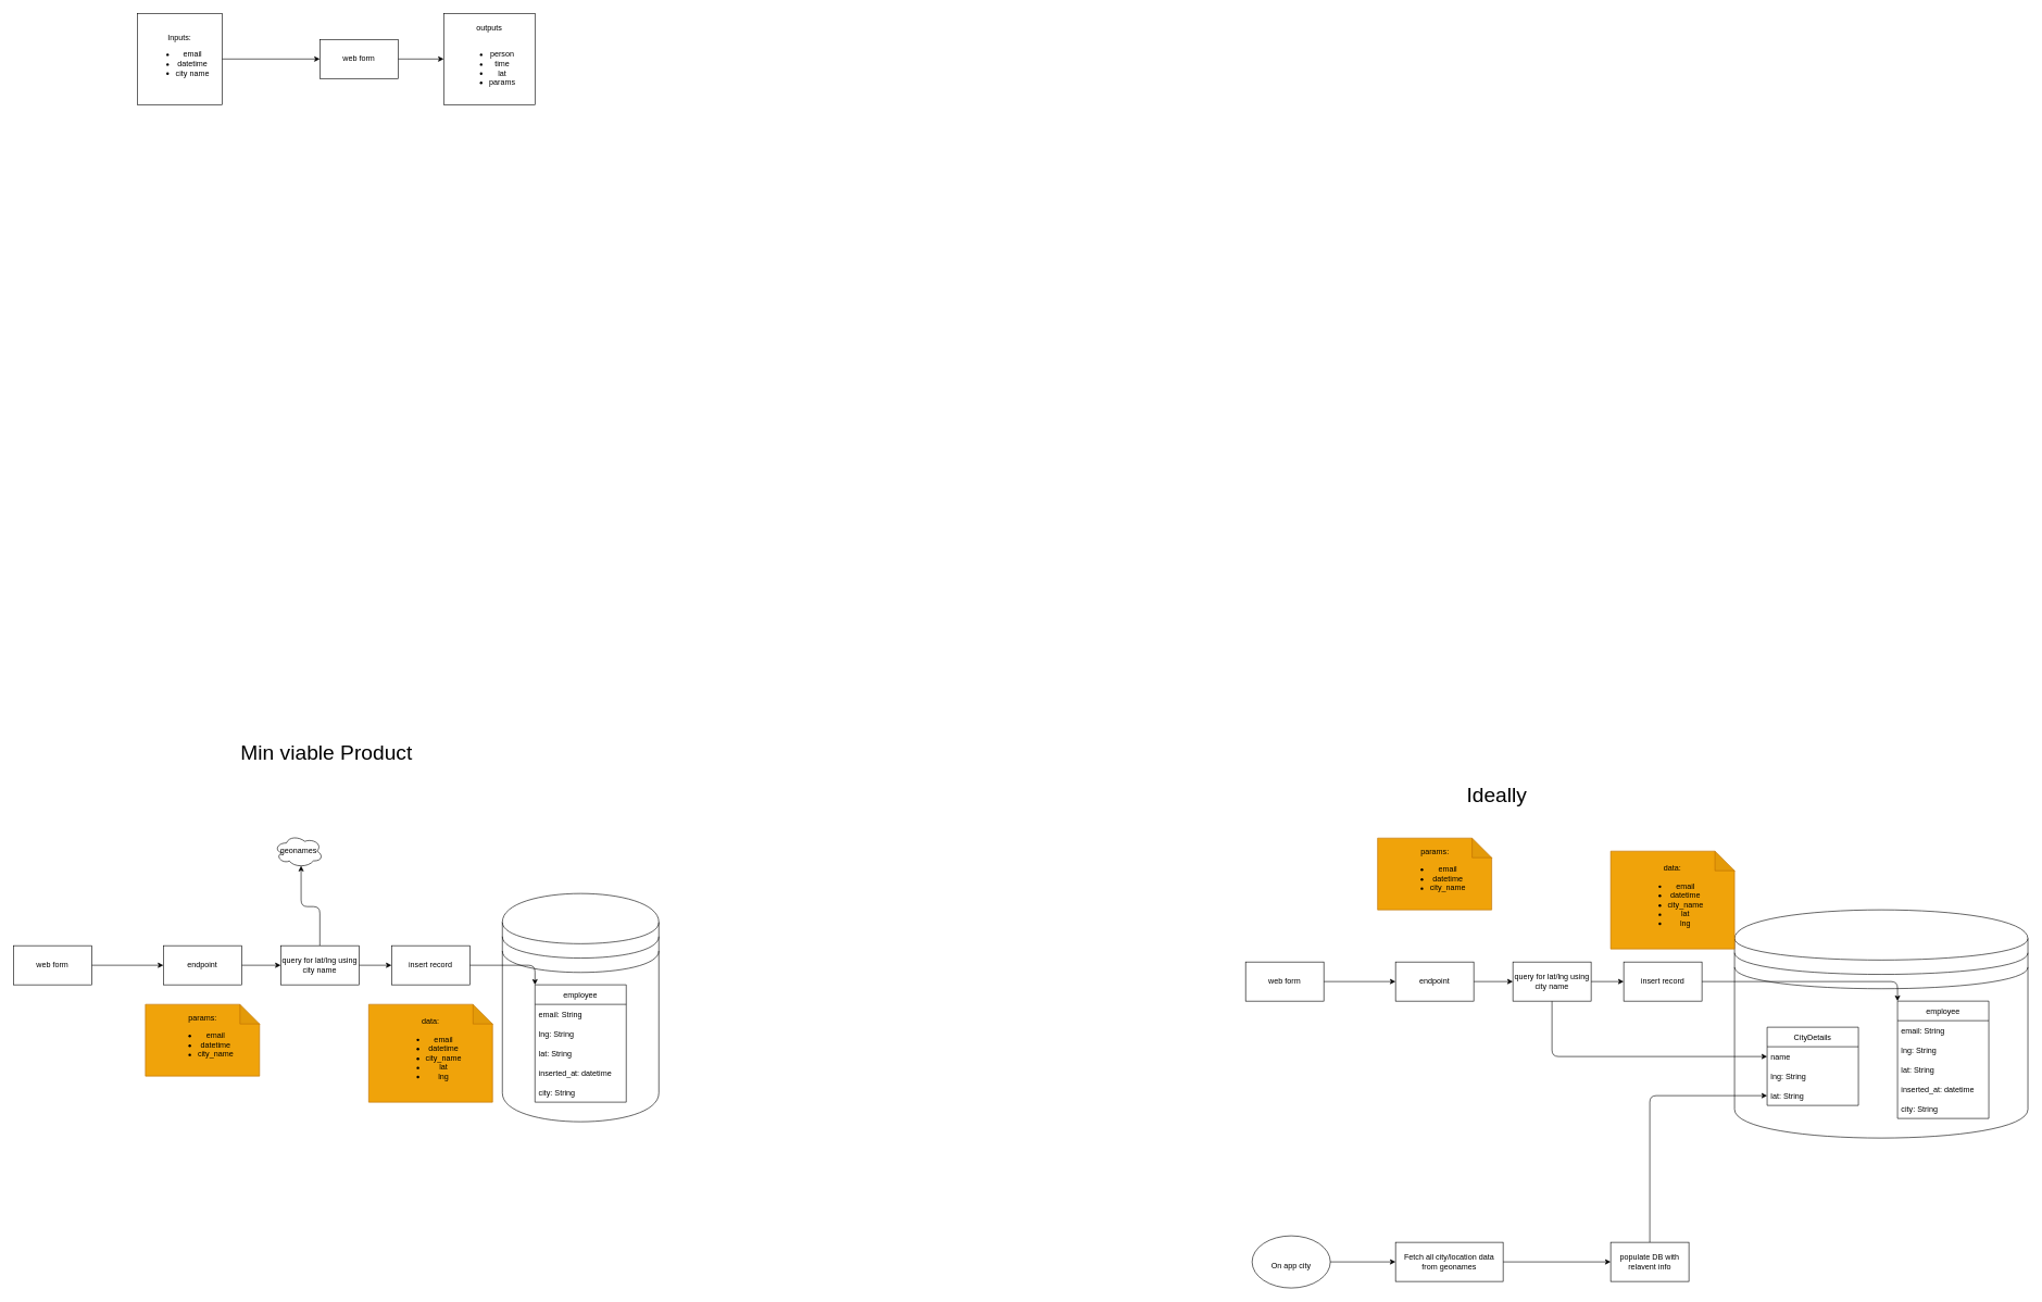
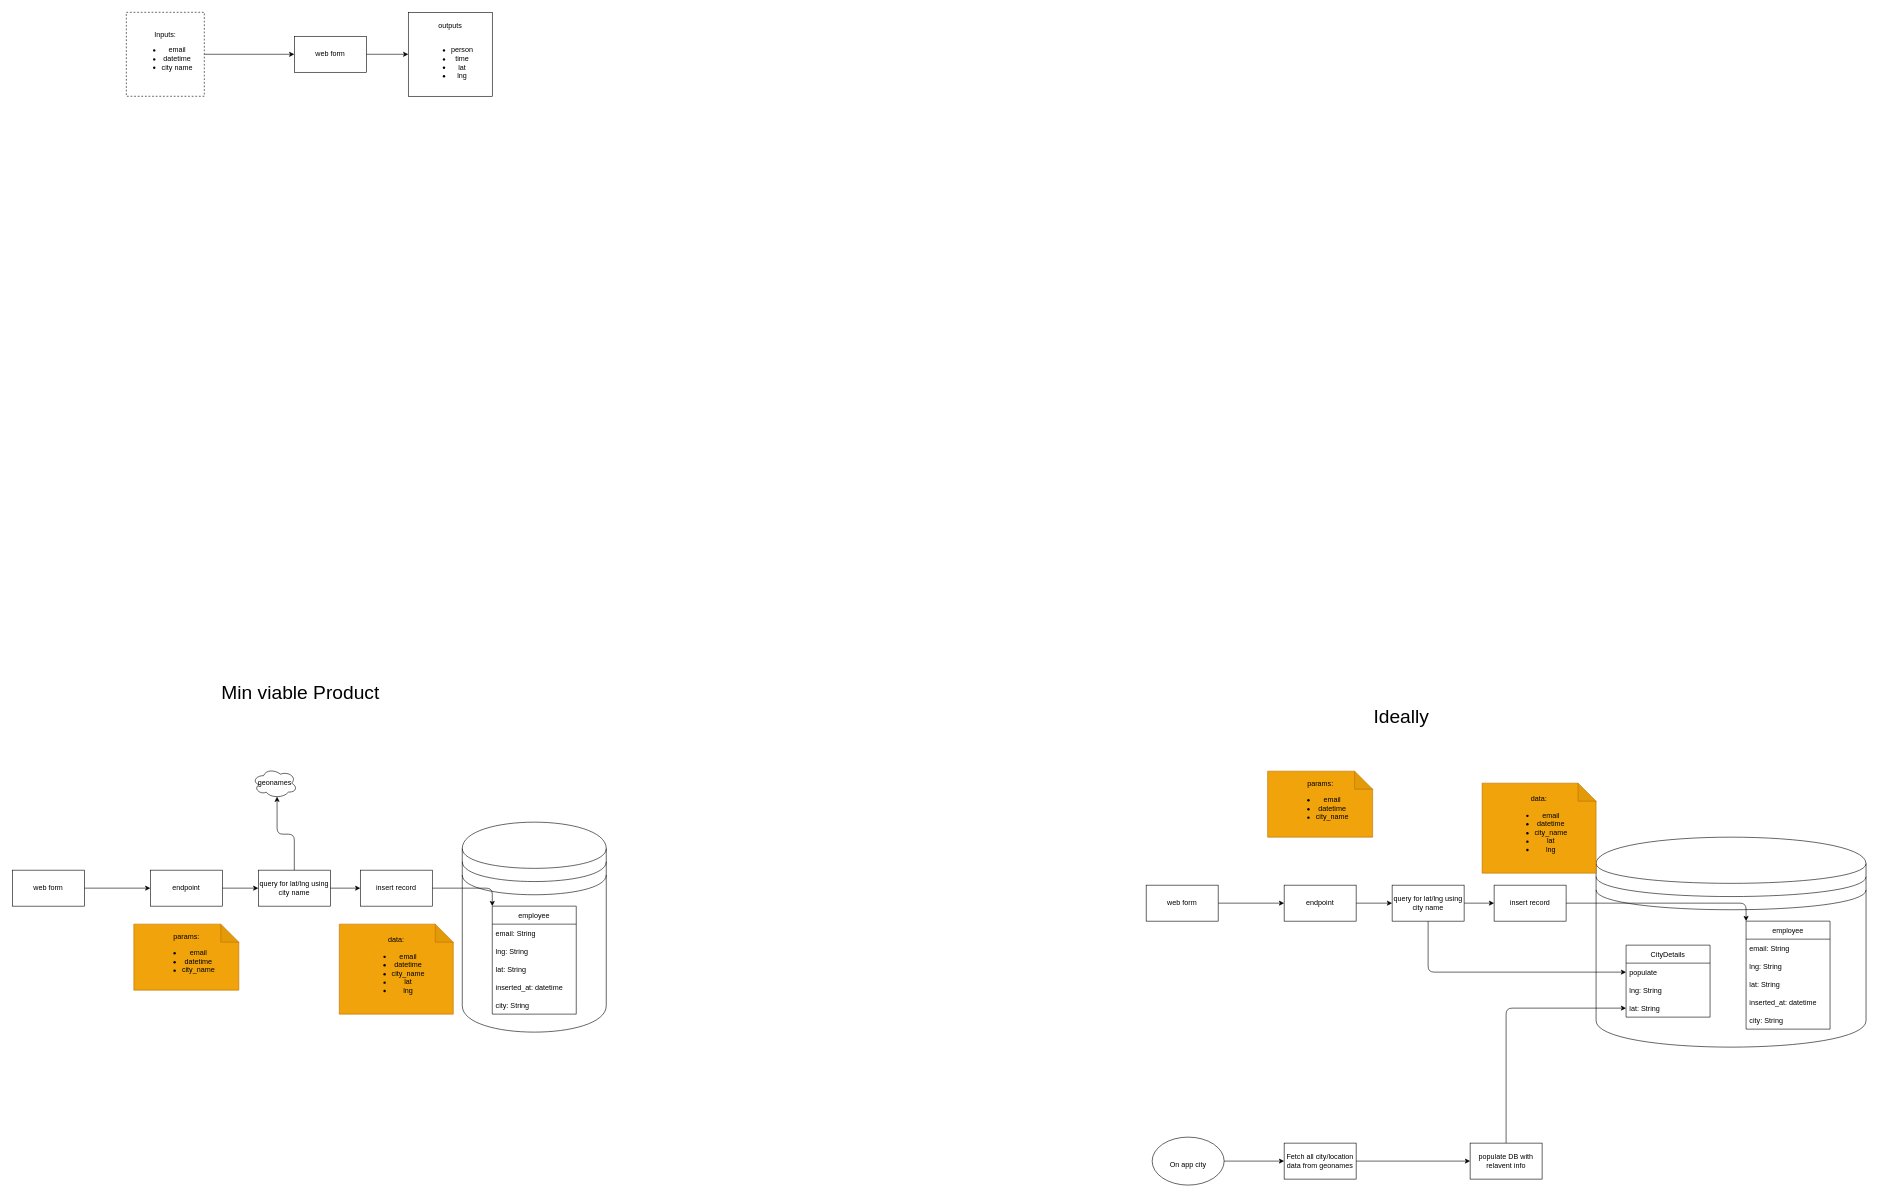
- <mxCell id="5" value="Inputs:&lt;br&gt;&lt;ul&gt;&lt;li&gt;email&lt;/li&gt;&lt;li&gt;datetime&lt;/li&gt;&lt;li&gt;city name&lt;/li&gt;&lt;/ul&gt;" style="whiteSpace=wrap;html=1;" parent="1" vertex="1"><mxGeometry x="210" y="20" width="130" height="140" as="geometry" /></mxCell>
+ <mxCell id="5" value="Inputs:&lt;br&gt;&lt;ul&gt;&lt;li&gt;email&lt;/li&gt;&lt;li&gt;datetime&lt;/li&gt;&lt;li&gt;city name&lt;/li&gt;&lt;/ul&gt;" style="whiteSpace=wrap;html=1;dashed=1;" parent="1" vertex="1"><mxGeometry x="210" y="20" width="130" height="140" as="geometry" /></mxCell>
- <mxCell id="6" value="outputs&lt;br&gt;&lt;br&gt;&lt;ul&gt;&lt;li&gt;person&lt;/li&gt;&lt;li&gt;time&lt;/li&gt;&lt;li&gt;lat&lt;/li&gt;&lt;li&gt;params&lt;/li&gt;&lt;/ul&gt;" style="whiteSpace=wrap;html=1;" parent="1" vertex="1"><mxGeometry x="680" y="20" width="140" height="140" as="geometry" /></mxCell>
+ <mxCell id="6" value="outputs&lt;br&gt;&lt;br&gt;&lt;ul&gt;&lt;li&gt;person&lt;/li&gt;&lt;li&gt;time&lt;/li&gt;&lt;li&gt;lat&lt;/li&gt;&lt;li&gt;lng&lt;/li&gt;&lt;/ul&gt;" style="whiteSpace=wrap;html=1;" parent="1" vertex="1"><mxGeometry x="680" y="20" width="140" height="140" as="geometry" /></mxCell>
- <mxCell id="44" value="&lt;font style=&quot;font-size: 32px&quot;&gt;Ideally&lt;/font&gt;" style="text;html=1;align=center;verticalAlign=middle;resizable=0;points=[];autosize=1;strokeColor=none;fillColor=none;" vertex="1" parent="1"><mxGeometry x="2240" y="1205" width="110" height="30" as="geometry" /></mxCell>
+ <mxCell id="44" value="&lt;font style=&quot;font-size: 32px&quot;&gt;Ideally&lt;/font&gt;" style="text;html=1;align=center;verticalAlign=middle;resizable=0;points=[];autosize=1;strokeColor=none;fillColor=none;" vertex="1" parent="1"><mxGeometry x="2280" y="1180" width="110" height="30" as="geometry" /></mxCell>
- <mxCell id="46" value="name" style="text;strokeColor=none;fillColor=none;align=left;verticalAlign=middle;spacingLeft=4;spacingRight=4;overflow=hidden;points=[[0,0.5],[1,0.5]];portConstraint=eastwest;rotatable=0;" vertex="1" parent="45"><mxGeometry y="30" width="140" height="30" as="geometry" /></mxCell>
+ <mxCell id="46" value="populate" style="text;strokeColor=none;fillColor=none;align=left;verticalAlign=middle;spacingLeft=4;spacingRight=4;overflow=hidden;points=[[0,0.5],[1,0.5]];portConstraint=eastwest;rotatable=0;" vertex="1" parent="45"><mxGeometry y="30" width="140" height="30" as="geometry" /></mxCell>
- <mxCell id="50" value="Fetch all city/location data from geonames" style="whiteSpace=wrap;html=1;" vertex="1" parent="1"><mxGeometry x="2140" y="1905" width="165" height="60" as="geometry" /></mxCell>
+ <mxCell id="50" value="Fetch all city/location data from geonames" style="whiteSpace=wrap;html=1;" vertex="1" parent="1"><mxGeometry x="2140" y="1905" width="120" height="60" as="geometry" /></mxCell>
- <mxCell id="54" value="populate DB with relavent info" style="whiteSpace=wrap;html=1;" vertex="1" parent="1"><mxGeometry x="2470" y="1905" width="120" height="60" as="geometry" /></mxCell>
+ <mxCell id="54" value="populate DB with relavent info" style="whiteSpace=wrap;html=1;" vertex="1" parent="1"><mxGeometry x="2450" y="1905" width="120" height="60" as="geometry" /></mxCell>
